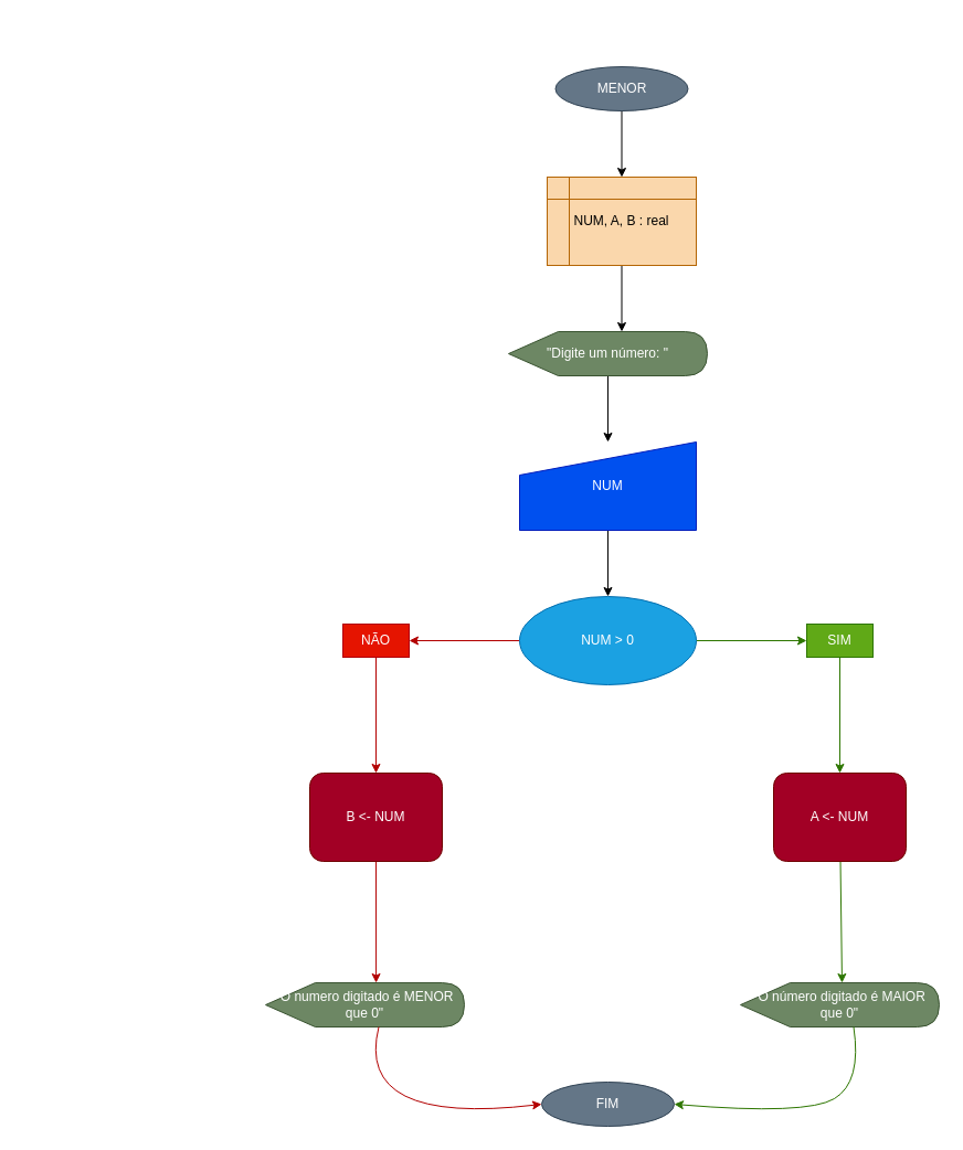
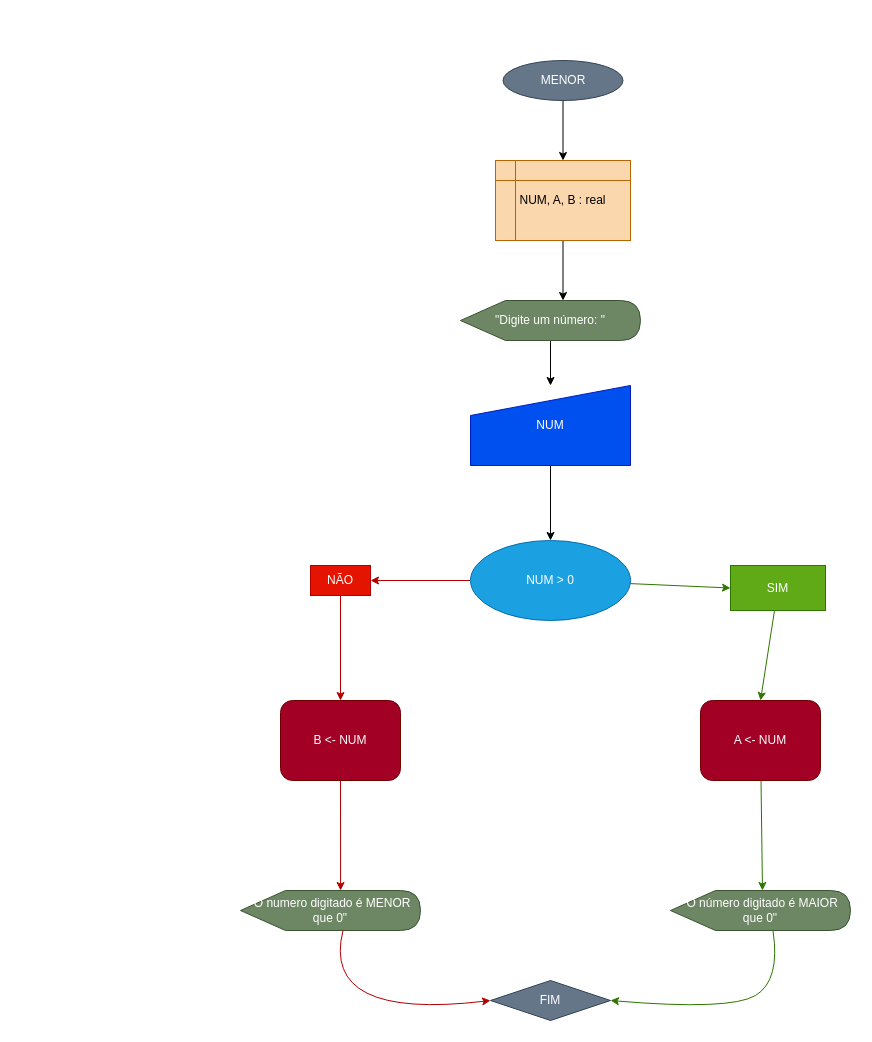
- <mxCell id="10" value="NUM" style="shape=manualInput;whiteSpace=wrap;html=1;fontSize=12;fontColor=#ffffff;fillColor=#0050ef;strokeColor=#001DBC;" vertex="1" parent="1"><mxGeometry x="470" y="400" width="160" height="80" as="geometry" /></mxCell>
+ <mxCell id="10" value="NUM" style="shape=manualInput;whiteSpace=wrap;html=1;fontSize=12;fontColor=#ffffff;fillColor=#0050ef;strokeColor=#001DBC;" vertex="1" parent="1"><mxGeometry x="470" y="385" width="160" height="80" as="geometry" /></mxCell>
- <mxCell id="15" value="SIM" style="text;html=1;strokeColor=#2D7600;fillColor=#60a917;align=center;verticalAlign=middle;whiteSpace=wrap;rounded=0;fontSize=12;fontColor=#ffffff;" vertex="1" parent="1"><mxGeometry x="730" y="565" width="60" height="30" as="geometry" /></mxCell>
+ <mxCell id="15" value="SIM" style="text;html=1;strokeColor=#2D7600;fillColor=#60a917;align=center;verticalAlign=middle;whiteSpace=wrap;rounded=0;fontSize=12;fontColor=#ffffff;" vertex="1" parent="1"><mxGeometry x="730" y="565" width="95" height="45" as="geometry" /></mxCell>
- <mxCell id="24" value="FIM" style="ellipse;whiteSpace=wrap;html=1;fontSize=12;fontColor=#ffffff;fillColor=#647687;strokeColor=#314354;" vertex="1" parent="1"><mxGeometry x="490" y="980" width="120" height="40" as="geometry" /></mxCell>
+ <mxCell id="24" value="FIM" style="rhombus;whiteSpace=wrap;html=1;fontSize=12;fontColor=#ffffff;fillColor=#647687;strokeColor=#314354;" vertex="1" parent="1"><mxGeometry x="490" y="980" width="120" height="40" as="geometry" /></mxCell>
